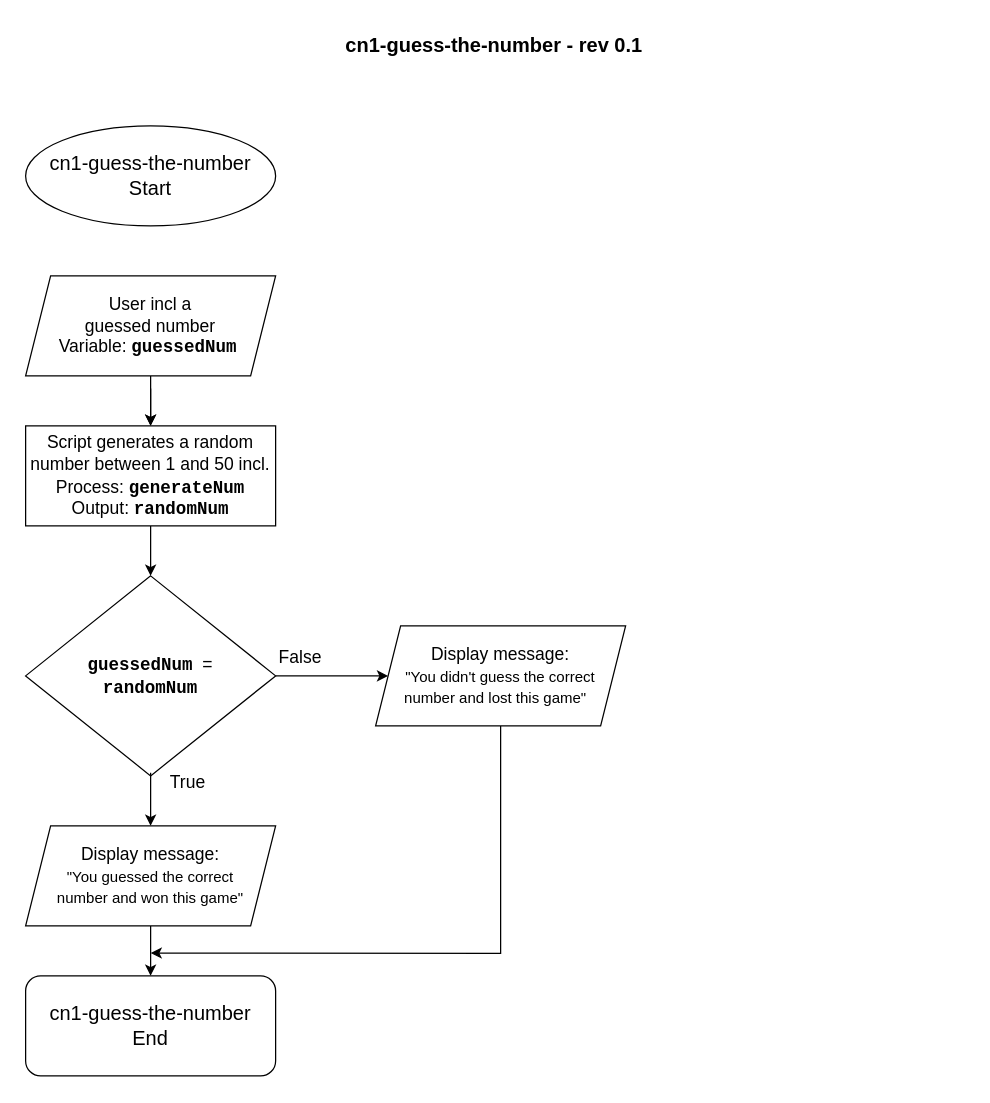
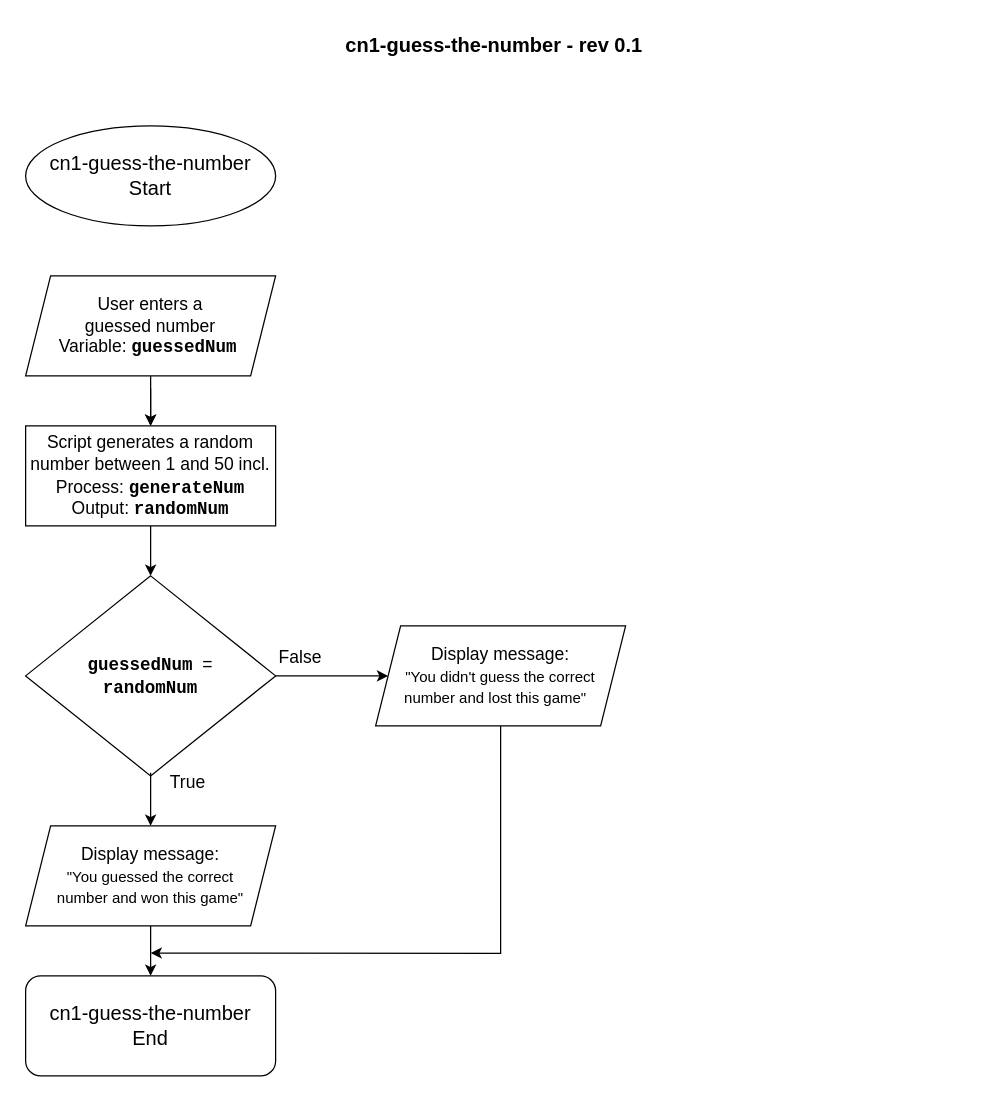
- <mxCell id="5" value="&lt;font style=&quot;font-size: 14px&quot;&gt;User incl a &lt;br&gt;guessed number&lt;br&gt;Variable:&amp;nbsp;&lt;font face=&quot;Courier New&quot;&gt;&lt;b&gt;guessedNum&lt;/b&gt;&lt;/font&gt;&amp;nbsp;&lt;/font&gt;" style="shape=parallelogram;perimeter=parallelogramPerimeter;whiteSpace=wrap;html=1;fixedSize=1;" vertex="1" parent="1"><mxGeometry x="20" y="220" width="200" height="80" as="geometry" /></mxCell>
+ <mxCell id="5" value="&lt;font style=&quot;font-size: 14px&quot;&gt;User enters a &lt;br&gt;guessed number&lt;br&gt;Variable:&amp;nbsp;&lt;font face=&quot;Courier New&quot;&gt;&lt;b&gt;guessedNum&lt;/b&gt;&lt;/font&gt;&amp;nbsp;&lt;/font&gt;" style="shape=parallelogram;perimeter=parallelogramPerimeter;whiteSpace=wrap;html=1;fixedSize=1;" vertex="1" parent="1"><mxGeometry x="20" y="220" width="200" height="80" as="geometry" /></mxCell>
